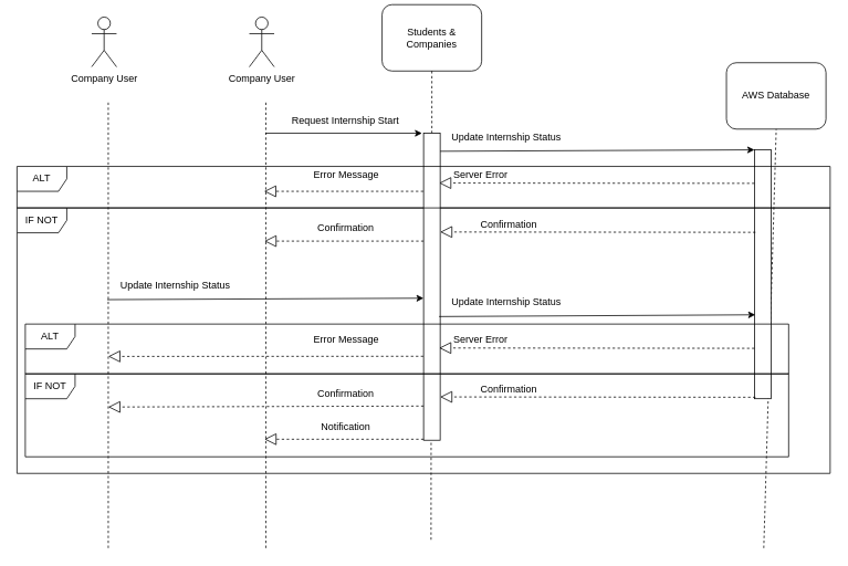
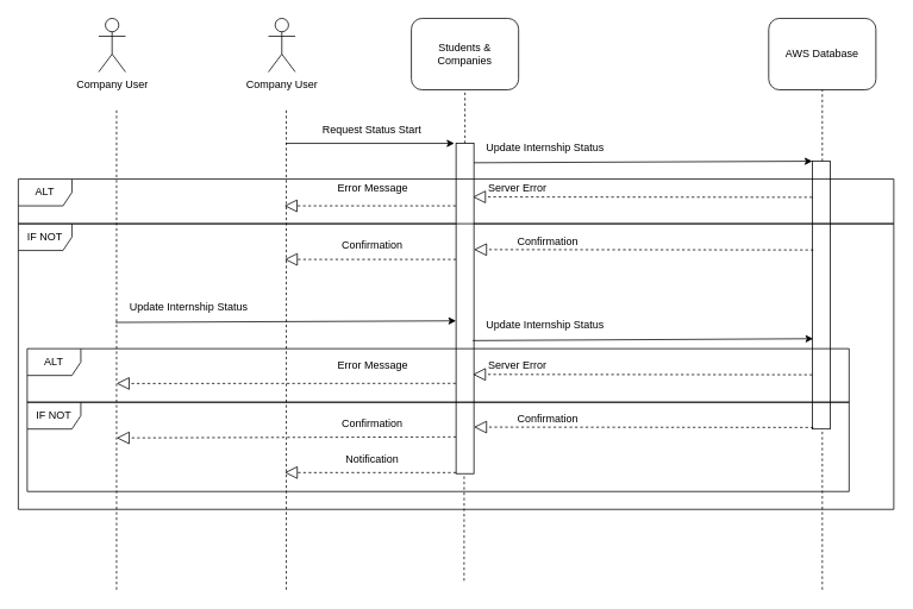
- <mxCell id="3" value="&lt;div&gt;Students &amp;amp; Companies&lt;/div&gt;" style="rounded=1;whiteSpace=wrap;html=1;" parent="1" vertex="1"><mxGeometry x="460" y="5" width="120" height="80" as="geometry" /></mxCell>
+ <mxCell id="3" value="&lt;div&gt;Students &amp;amp; Companies&lt;/div&gt;" style="rounded=1;whiteSpace=wrap;html=1;" parent="1" vertex="1"><mxGeometry x="460" y="20" width="120" height="80" as="geometry" /></mxCell>
- <mxCell id="4" value="AWS Database" style="rounded=1;whiteSpace=wrap;html=1;" parent="1" vertex="1"><mxGeometry x="875" y="75" width="120" height="80" as="geometry" /></mxCell>
+ <mxCell id="4" value="AWS Database" style="rounded=1;whiteSpace=wrap;html=1;" parent="1" vertex="1"><mxGeometry x="860" y="20" width="120" height="80" as="geometry" /></mxCell>
- <mxCell id="15" value="Request Internship Start" style="text;html=1;align=center;verticalAlign=middle;whiteSpace=wrap;rounded=0;" vertex="1" parent="1"><mxGeometry x="326.24" y="130" width="180" height="30" as="geometry" /></mxCell>
+ <mxCell id="15" value="Request Status Start" style="text;html=1;align=center;verticalAlign=middle;whiteSpace=wrap;rounded=0;" vertex="1" parent="1"><mxGeometry x="326.24" y="130" width="180" height="30" as="geometry" /></mxCell>
